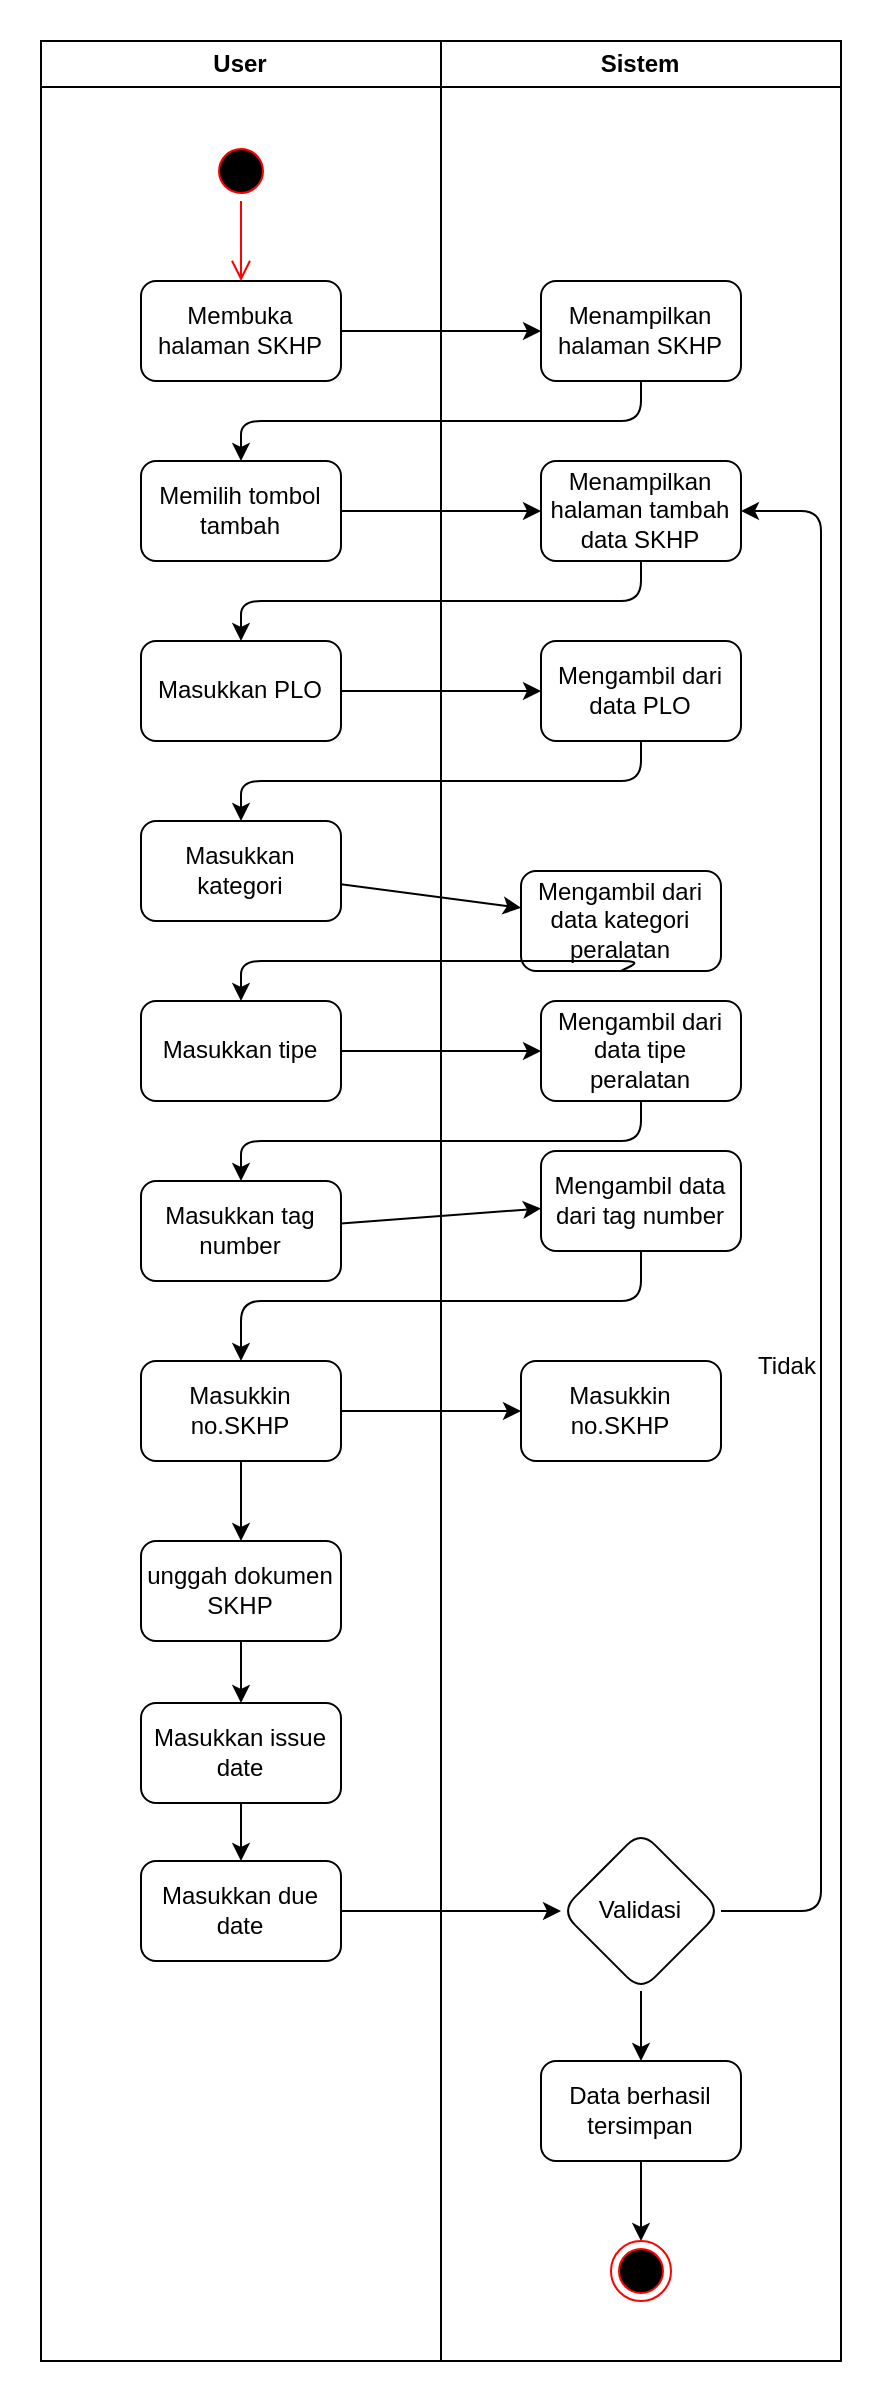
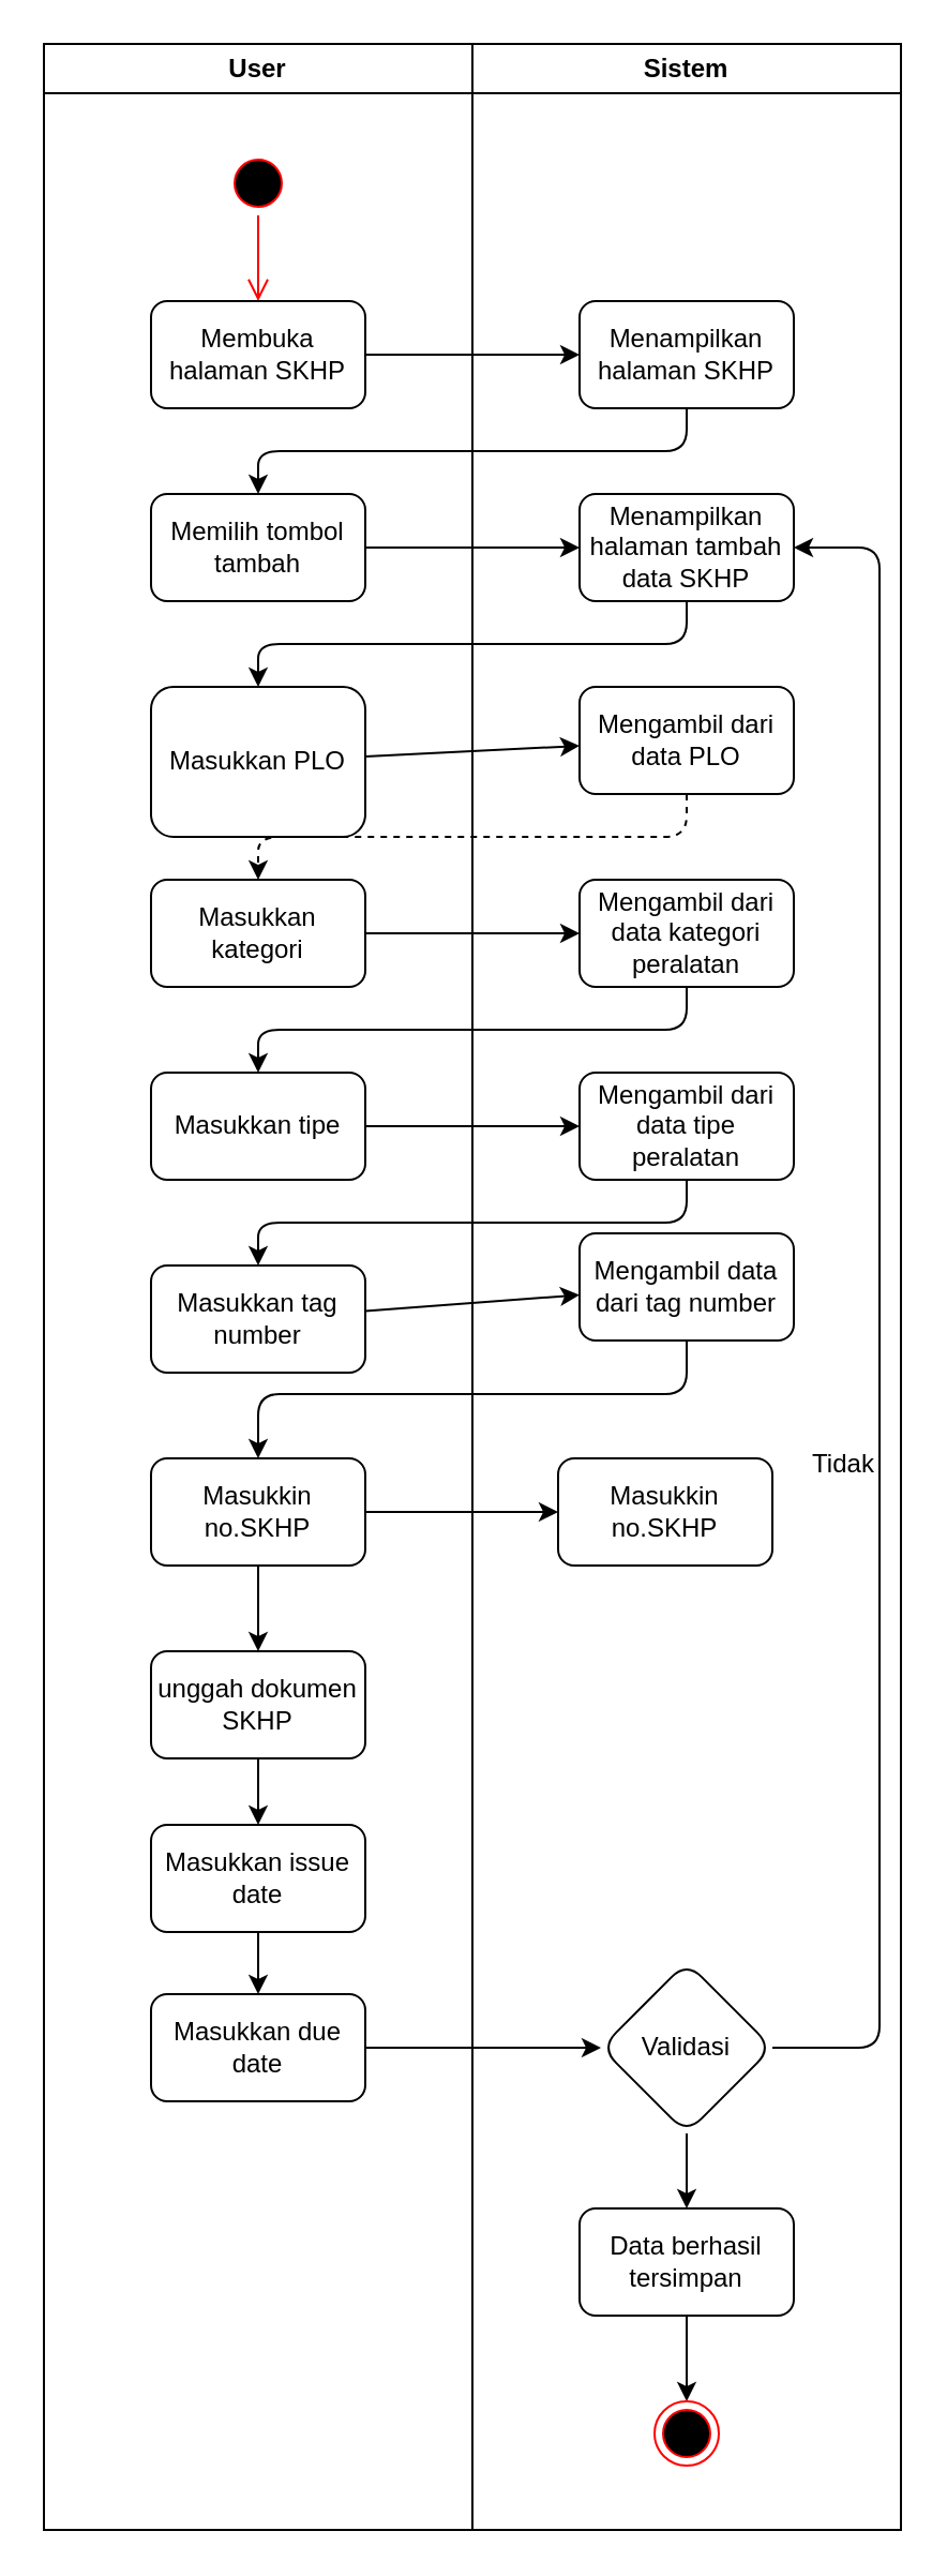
- <mxCell id="7" value="Masukkan PLO" style="rounded=1;whiteSpace=wrap;html=1;" vertex="1" parent="2"><mxGeometry x="50" y="300" width="100" height="50" as="geometry" /></mxCell>
+ <mxCell id="7" value="Masukkan PLO" style="rounded=1;whiteSpace=wrap;html=1;" vertex="1" parent="2"><mxGeometry x="50" y="300" width="100" height="70" as="geometry" /></mxCell>
- <mxCell id="37" value="" style="edgeStyle=none;html=1;entryX=0.5;entryY=0;entryDx=0;entryDy=0;" edge="1" parent="1" source="21" target="8"><mxGeometry relative="1" as="geometry"><Array as="points"><mxPoint x="320" y="390" /><mxPoint x="120" y="390" /></Array></mxGeometry></mxCell>
+ <mxCell id="37" value="" style="edgeStyle=none;html=1;entryX=0.5;entryY=0;entryDx=0;entryDy=0;dashed=1;" edge="1" parent="1" source="21" target="8"><mxGeometry relative="1" as="geometry"><Array as="points"><mxPoint x="320" y="390" /><mxPoint x="120" y="390" /></Array></mxGeometry></mxCell>
- <mxCell id="22" value="Mengambil dari data kategori peralatan" style="rounded=1;whiteSpace=wrap;html=1;" vertex="1" parent="18"><mxGeometry x="40" y="415" width="100" height="50" as="geometry" /></mxCell>
+ <mxCell id="22" value="Mengambil dari data kategori peralatan" style="rounded=1;whiteSpace=wrap;html=1;" vertex="1" parent="18"><mxGeometry x="50" y="390" width="100" height="50" as="geometry" /></mxCell>
